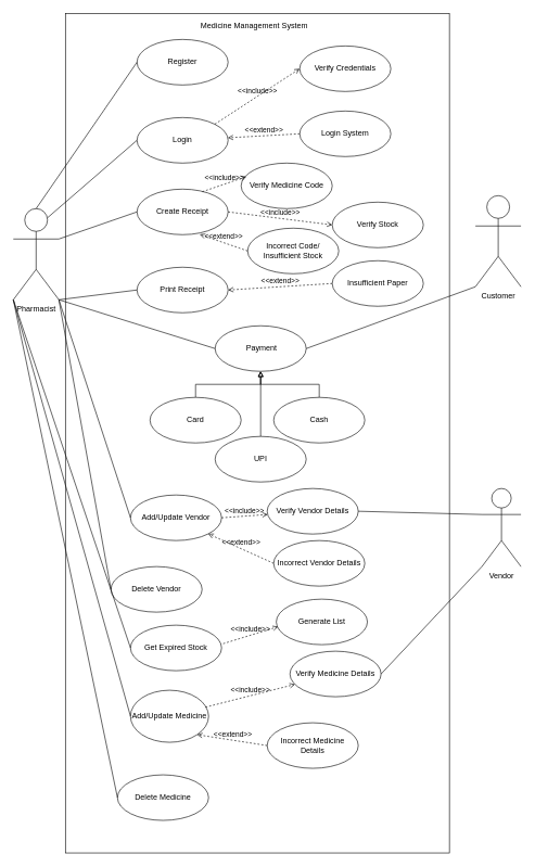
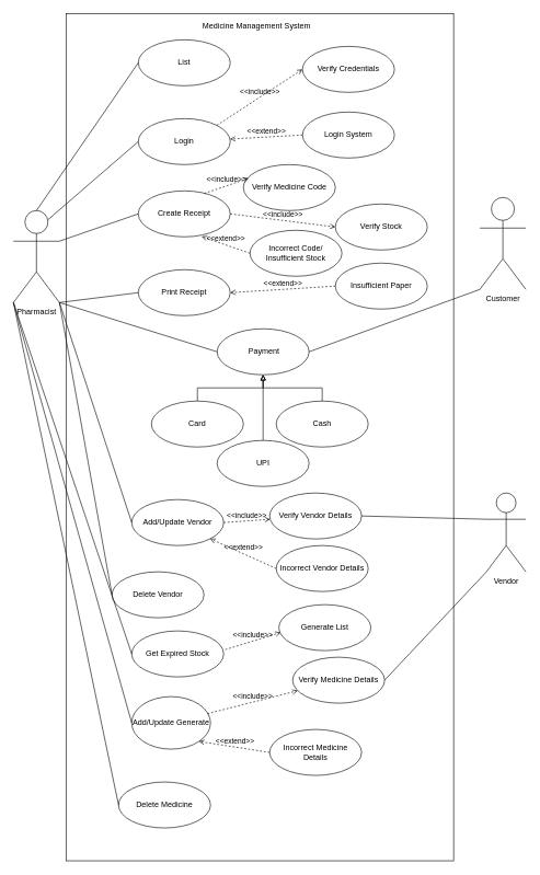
- <mxCell id="5" value="Register" style="ellipse;whiteSpace=wrap;html=1;" parent="1" vertex="1"><mxGeometry x="210" y="60" width="140" height="70" as="geometry" /></mxCell>
+ <mxCell id="5" value="List" style="ellipse;whiteSpace=wrap;html=1;" parent="1" vertex="1"><mxGeometry x="210" y="60" width="140" height="70" as="geometry" /></mxCell>
- <mxCell id="13" value="Add/Update Medicine" style="ellipse;whiteSpace=wrap;html=1;" parent="1" vertex="1"><mxGeometry x="200" y="1060" width="120" height="80" as="geometry" /></mxCell>
+ <mxCell id="13" value="Add/Update Generate" style="ellipse;whiteSpace=wrap;html=1;" parent="1" vertex="1"><mxGeometry x="200" y="1060" width="120" height="80" as="geometry" /></mxCell>
